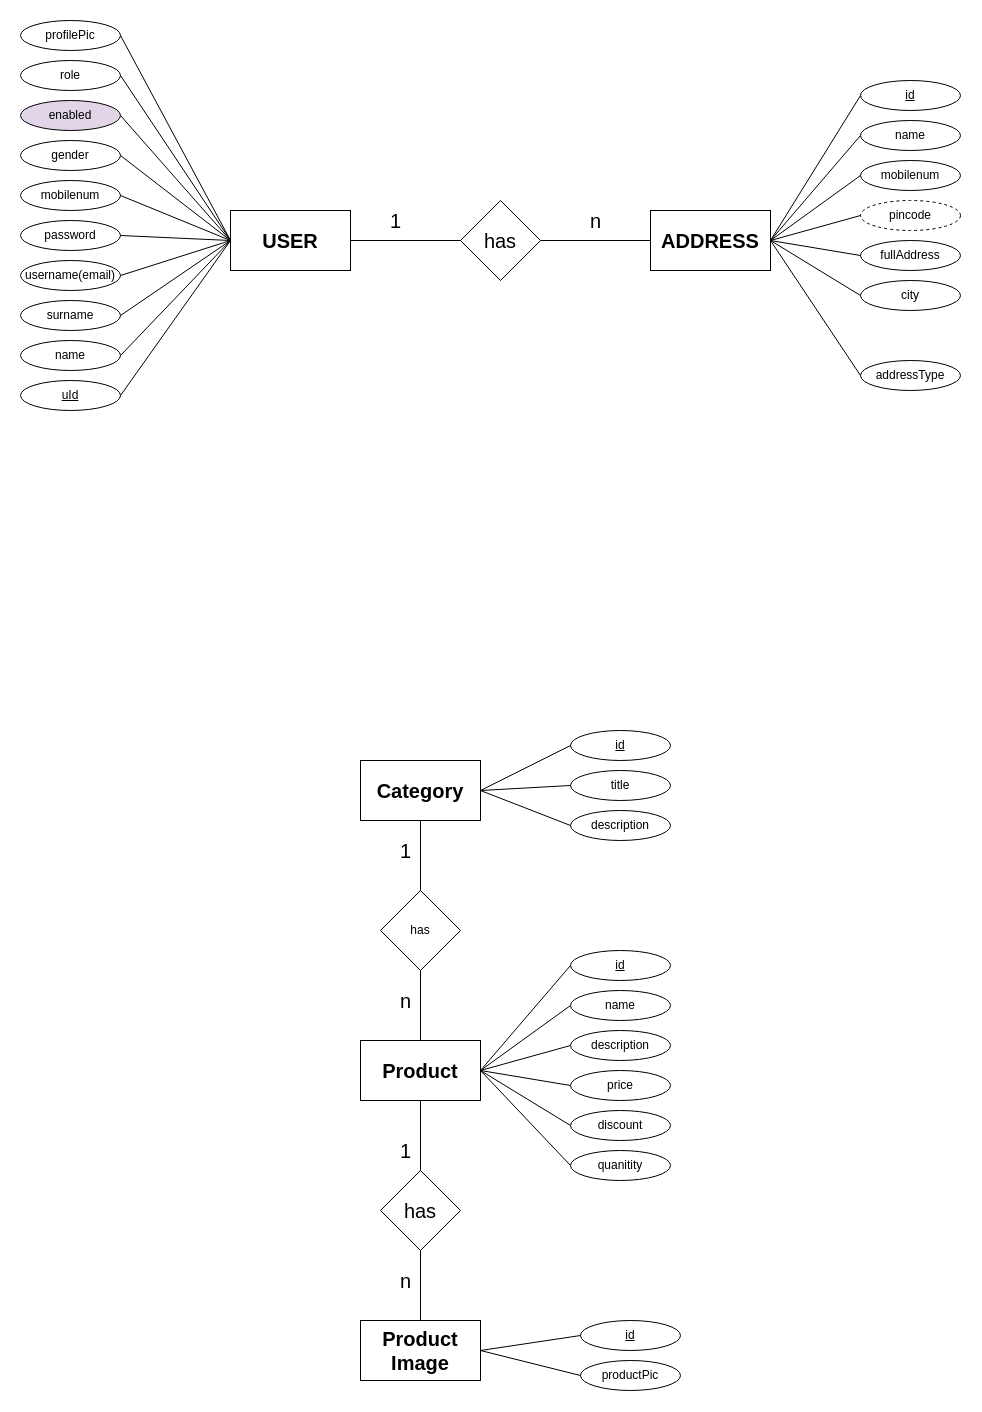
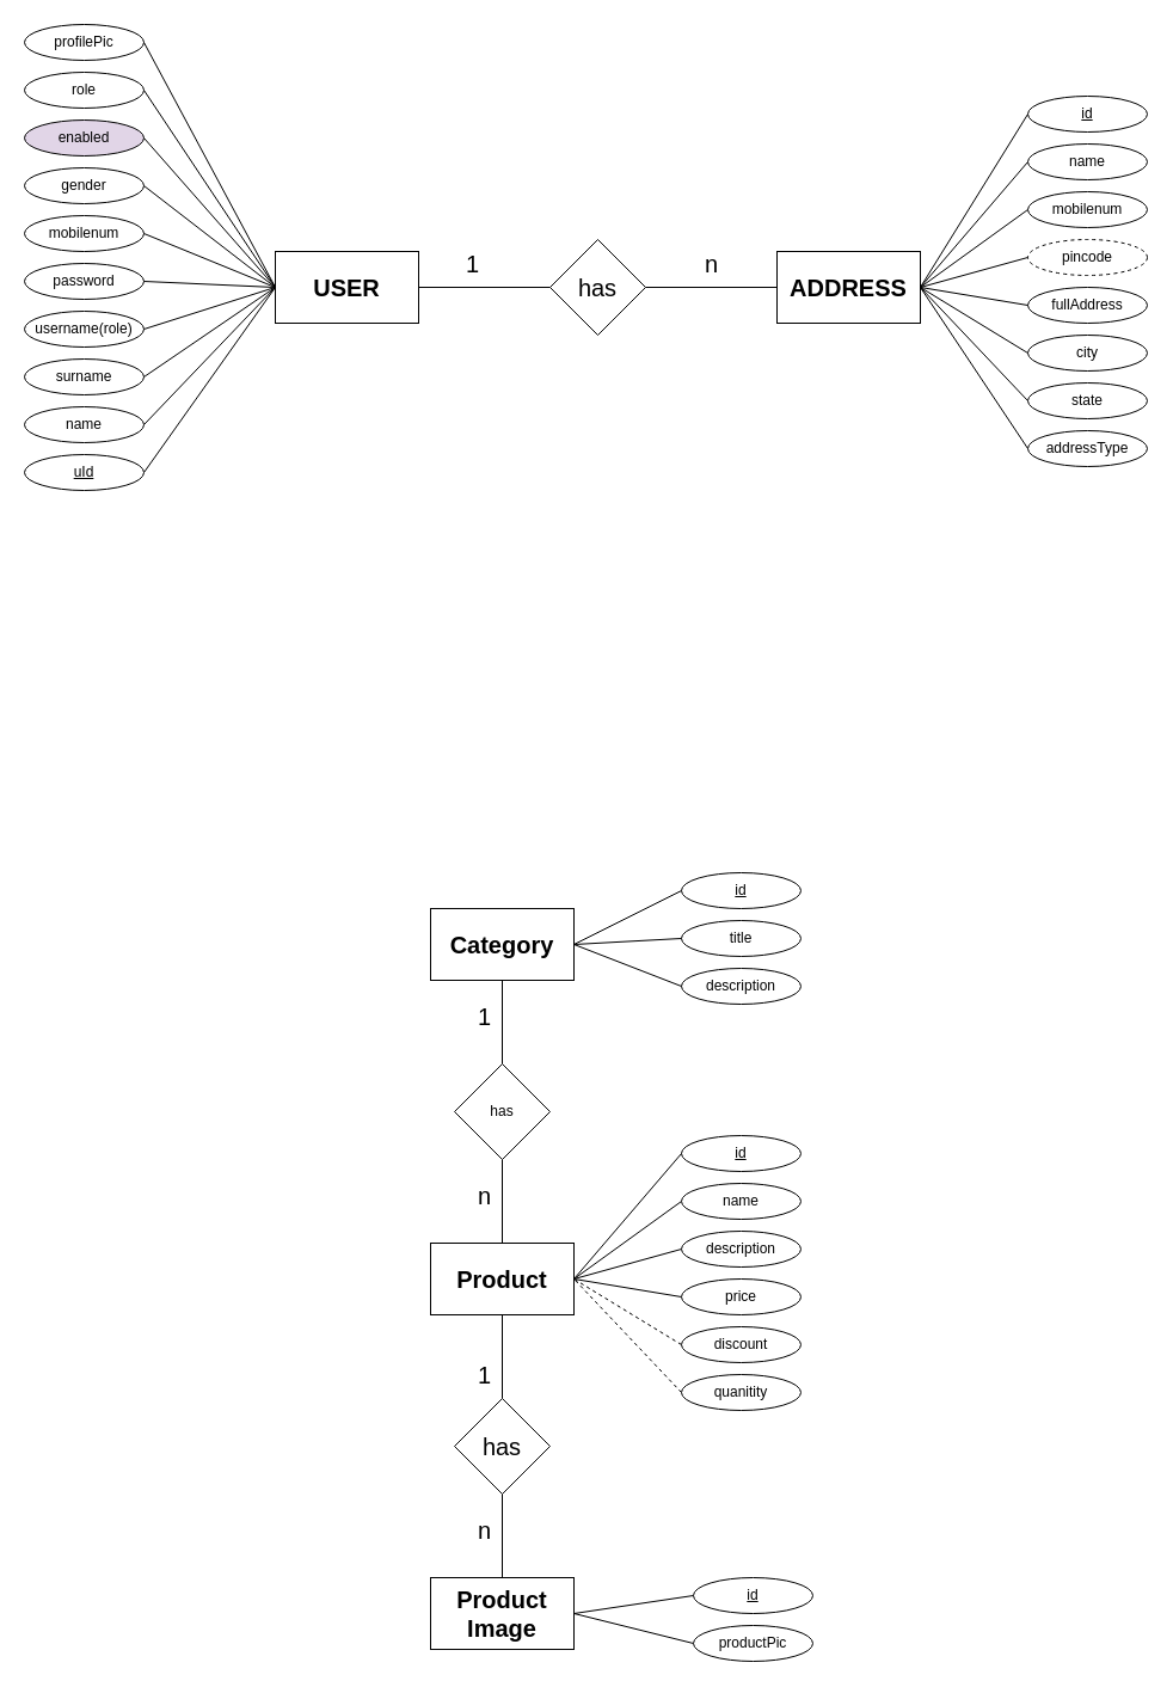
- <mxCell id="44" value="username(email)" style="ellipse;whiteSpace=wrap;html=1;" parent="41" vertex="1"><mxGeometry y="150" width="100" height="30" as="geometry" /></mxCell>
+ <mxCell id="44" value="username(role)" style="ellipse;whiteSpace=wrap;html=1;" parent="41" vertex="1"><mxGeometry y="150" width="100" height="30" as="geometry" /></mxCell>
+ <mxCell id="69" value="" style="endArrow=none;html=1;rounded=0;entryX=1;entryY=0.5;entryDx=0;entryDy=0;exitX=0;exitY=0.5;exitDx=0;exitDy=0;" parent="58" source="66" target="59" edge="1"><mxGeometry width="50" height="50" relative="1" as="geometry"><mxPoint x="160" y="120" as="sourcePoint" /><mxPoint x="50" y="5" as="targetPoint" /></mxGeometry></mxCell>
+ <mxCell id="66" value="state" style="ellipse;whiteSpace=wrap;html=1;" parent="60" vertex="1"><mxGeometry y="200" width="100" height="30" as="geometry" /></mxCell>
- <mxCell id="6" value="" style="endArrow=none;html=1;rounded=0;entryX=1;entryY=0.5;entryDx=0;entryDy=0;exitX=0;exitY=0.5;exitDx=0;exitDy=0;" parent="3" source="14" target="4" edge="1"><mxGeometry width="50" height="50" relative="1" as="geometry"><mxPoint x="160" y="110" as="sourcePoint" /><mxPoint x="50" y="-5" as="targetPoint" /></mxGeometry></mxCell>
+ <mxCell id="6" value="" style="endArrow=none;html=1;rounded=0;entryX=1;entryY=0.5;entryDx=0;entryDy=0;exitX=0;exitY=0.5;exitDx=0;exitDy=0;dashed=1;" parent="3" source="14" target="4" edge="1"><mxGeometry width="50" height="50" relative="1" as="geometry"><mxPoint x="160" y="110" as="sourcePoint" /><mxPoint x="50" y="-5" as="targetPoint" /></mxGeometry></mxCell>
- <mxCell id="5" value="" style="endArrow=none;html=1;rounded=0;entryX=1;entryY=0.5;entryDx=0;entryDy=0;exitX=0;exitY=0.5;exitDx=0;exitDy=0;" parent="3" source="15" target="4" edge="1"><mxGeometry width="50" height="50" relative="1" as="geometry"><mxPoint x="160" y="120" as="sourcePoint" /><mxPoint x="50" y="5" as="targetPoint" /></mxGeometry></mxCell>
+ <mxCell id="5" value="" style="endArrow=none;html=1;rounded=0;entryX=1;entryY=0.5;entryDx=0;entryDy=0;exitX=0;exitY=0.5;exitDx=0;exitDy=0;dashed=1;" parent="3" source="15" target="4" edge="1"><mxGeometry width="50" height="50" relative="1" as="geometry"><mxPoint x="160" y="120" as="sourcePoint" /><mxPoint x="50" y="5" as="targetPoint" /></mxGeometry></mxCell>
